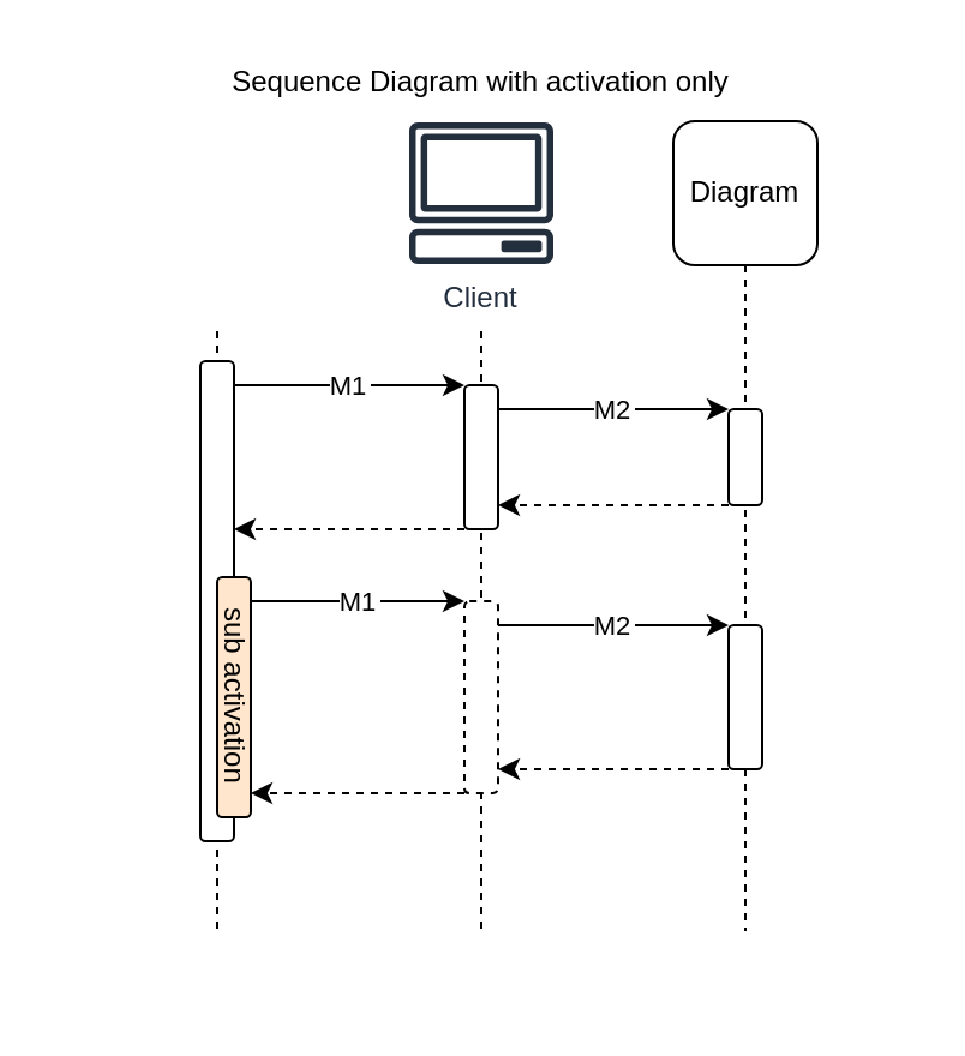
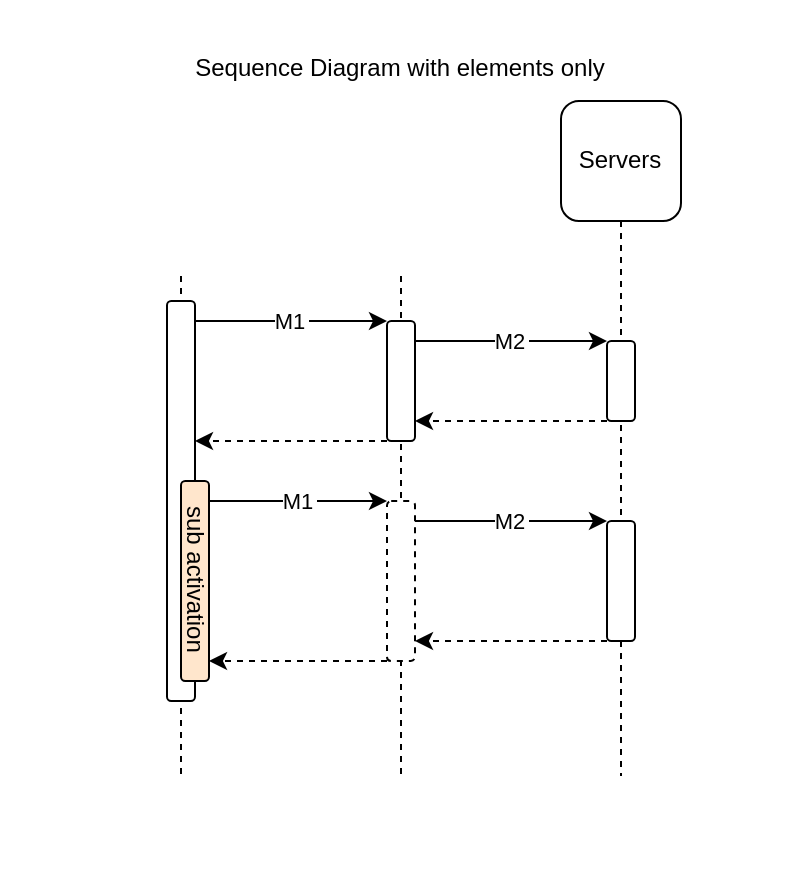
- <mxCell style="verticalAlign=top;aspect=fixed;align=center;spacingLeft=5;spacingRight=5;spacingBottom=5;strokeColor=none;" id="2" parent="1" value="Sequence Diagram with activation only" vertex="1"><mxGeometry as="geometry" width="360" height="397.5" x="20" y="20" /></mxCell>
+ <mxCell style="verticalAlign=top;aspect=fixed;align=center;spacingLeft=5;spacingRight=5;spacingBottom=5;strokeColor=none;" id="2" parent="1" value="Sequence Diagram with elements only" vertex="1"><mxGeometry as="geometry" width="360" height="397.5" x="20" y="20" /></mxCell>
- <mxCell style="rounded=1;whiteSpace=wrap;verticalAlign=top;align=center;sketch=0;outlineConnect=0;fontColor=#232F3E;gradientColor=none;fillColor=#232F3D;strokeColor=none;dashed=0;verticalLabelPosition=bottom;html=1;fontSize=12;fontStyle=0;aspect=fixed;pointerEvents=1;shape=mxgraph.aws4.client;" id="9" parent="8" value="Client" vertex="1"><mxGeometry width="60" height="60" as="geometry" x="25" y="15" /></mxCell>
- <mxCell style="rounded=1;whiteSpace=wrap;verticalAlign=middle;align=center;" id="15" parent="14" value="Diagram" vertex="1"><mxGeometry width="60" height="60" as="geometry" x="25" y="15" /></mxCell>
+ <mxCell style="rounded=1;whiteSpace=wrap;verticalAlign=middle;align=center;" id="15" parent="14" value="Servers" vertex="1"><mxGeometry width="60" height="60" as="geometry" x="25" y="15" /></mxCell>
